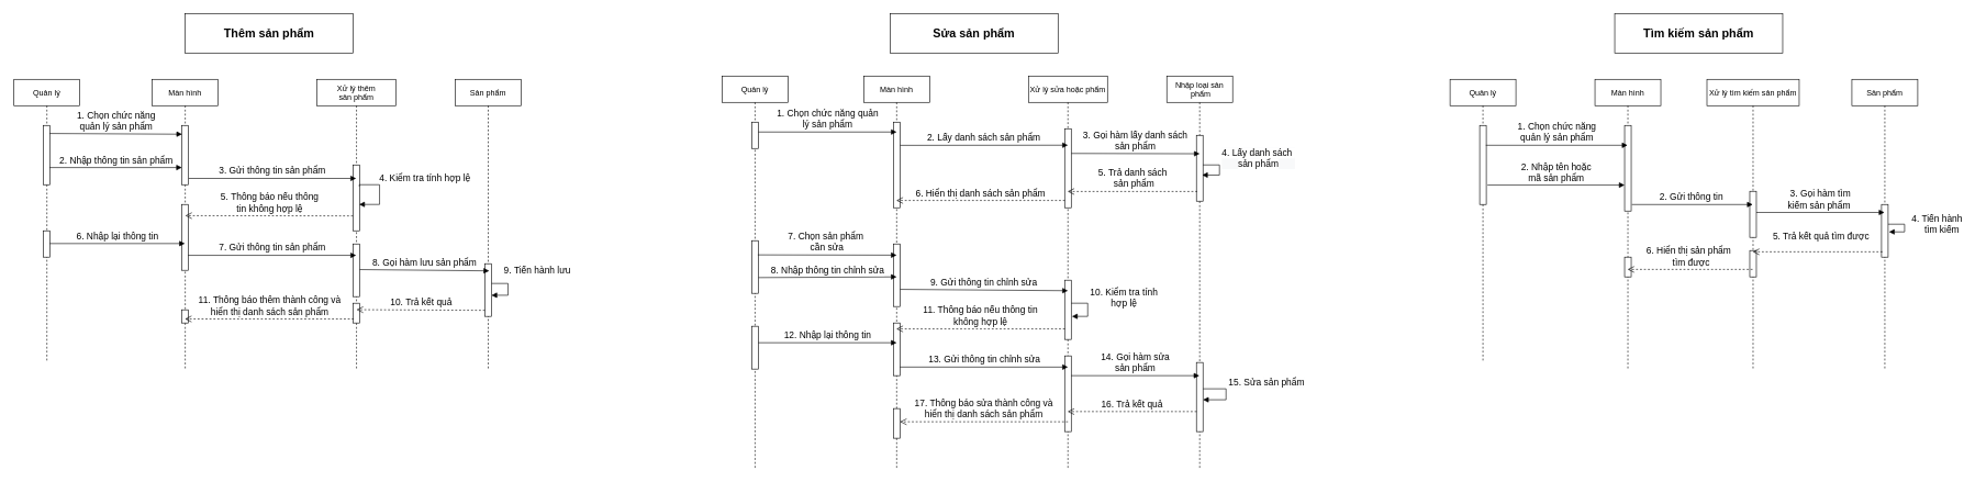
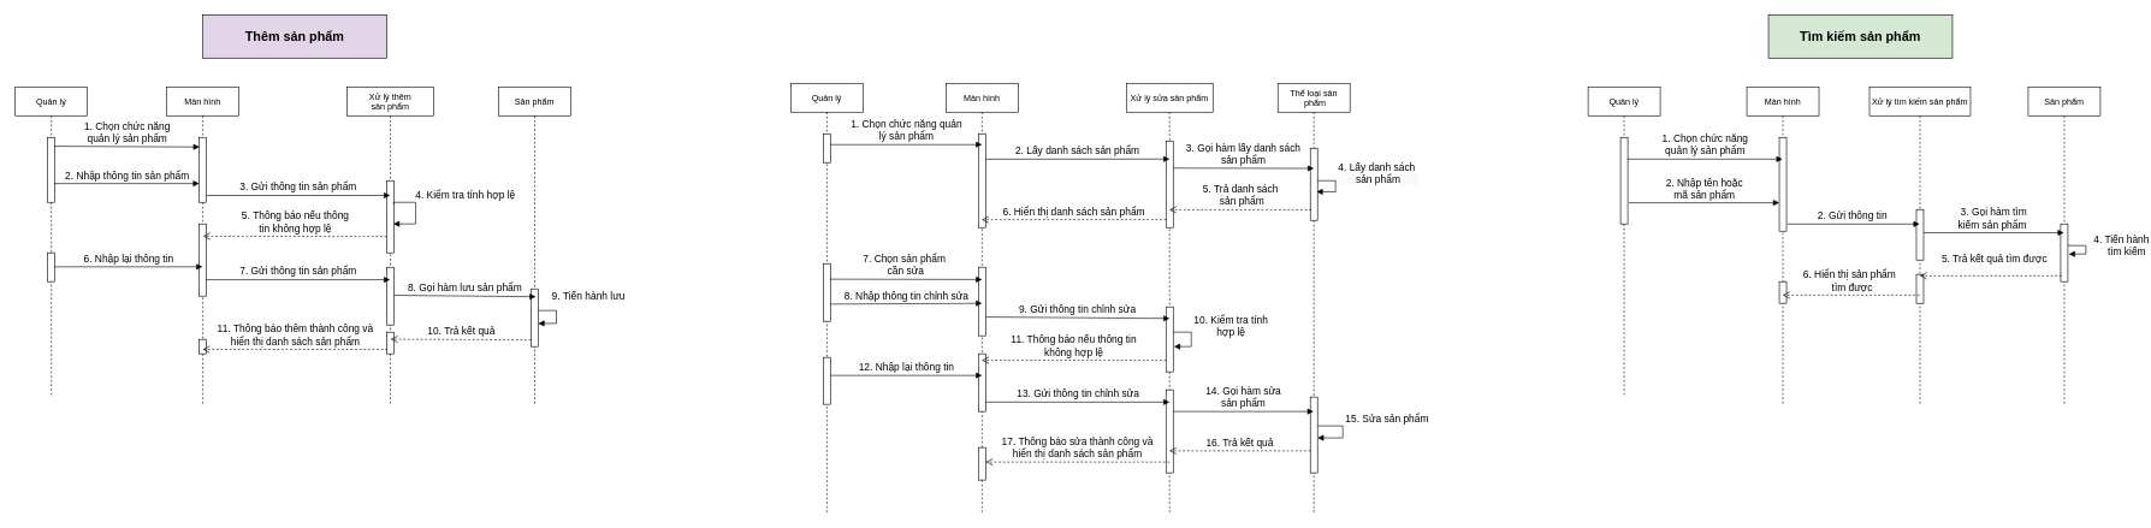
- <mxCell id="25" value="&lt;b&gt;&lt;font style=&quot;font-size: 18px&quot;&gt;Thêm sản phẩm&lt;/font&gt;&lt;/b&gt;" style="rounded=0;whiteSpace=wrap;html=1;fontSize=12;" parent="1" vertex="1"><mxGeometry x="280" y="20" width="255" height="60" as="geometry" /></mxCell>
+ <mxCell id="25" value="&lt;b&gt;&lt;font style=&quot;font-size: 18px&quot;&gt;Thêm sản phẩm&lt;/font&gt;&lt;/b&gt;" style="rounded=0;whiteSpace=wrap;html=1;fontSize=12;fillColor=#e1d5e7;" parent="1" vertex="1"><mxGeometry x="280" y="20" width="255" height="60" as="geometry" /></mxCell>
- <mxCell id="45" value="&lt;b&gt;&lt;font style=&quot;font-size: 18px&quot;&gt;Sửa sản phẩm&lt;/font&gt;&lt;/b&gt;" style="rounded=0;whiteSpace=wrap;html=1;fontSize=12;" parent="1" vertex="1"><mxGeometry x="1350" y="20" width="255" height="60" as="geometry" /></mxCell>
- <mxCell id="39" value="&lt;b&gt;&lt;font style=&quot;font-size: 18px&quot;&gt;Tìm kiếm sản phẩm&lt;/font&gt;&lt;/b&gt;" style="rounded=0;whiteSpace=wrap;html=1;fontSize=12;" parent="1" vertex="1"><mxGeometry x="2450" y="20" width="255" height="60" as="geometry" /></mxCell>
+ <mxCell id="39" value="&lt;b&gt;&lt;font style=&quot;font-size: 18px&quot;&gt;Tìm kiếm sản phẩm&lt;/font&gt;&lt;/b&gt;" style="rounded=0;whiteSpace=wrap;html=1;fontSize=12;fillColor=#d5e8d4;" parent="1" vertex="1"><mxGeometry x="2450" y="20" width="255" height="60" as="geometry" /></mxCell>
- <mxCell id="60" value="Nhập loại sản&#10; phẩm" style="shape=umlLifeline;perimeter=lifelinePerimeter;container=1;collapsible=0;recursiveResize=0;rounded=0;shadow=0;strokeWidth=1;" parent="1" vertex="1"><mxGeometry x="1770" y="115" width="100" height="595" as="geometry" /></mxCell>
+ <mxCell id="60" value="Thể loại sản&#10; phẩm" style="shape=umlLifeline;perimeter=lifelinePerimeter;container=1;collapsible=0;recursiveResize=0;rounded=0;shadow=0;strokeWidth=1;" parent="1" vertex="1"><mxGeometry x="1770" y="115" width="100" height="595" as="geometry" /></mxCell>
- <mxCell id="55" value="Xử lý sửa hoặc phẩm" style="shape=umlLifeline;perimeter=lifelinePerimeter;container=1;collapsible=0;recursiveResize=0;rounded=0;shadow=0;strokeWidth=1;" parent="1" vertex="1"><mxGeometry x="1560" y="115" width="120" height="595" as="geometry" /></mxCell>
+ <mxCell id="55" value="Xử lý sửa sản phẩm" style="shape=umlLifeline;perimeter=lifelinePerimeter;container=1;collapsible=0;recursiveResize=0;rounded=0;shadow=0;strokeWidth=1;" parent="1" vertex="1"><mxGeometry x="1560" y="115" width="120" height="595" as="geometry" /></mxCell>
